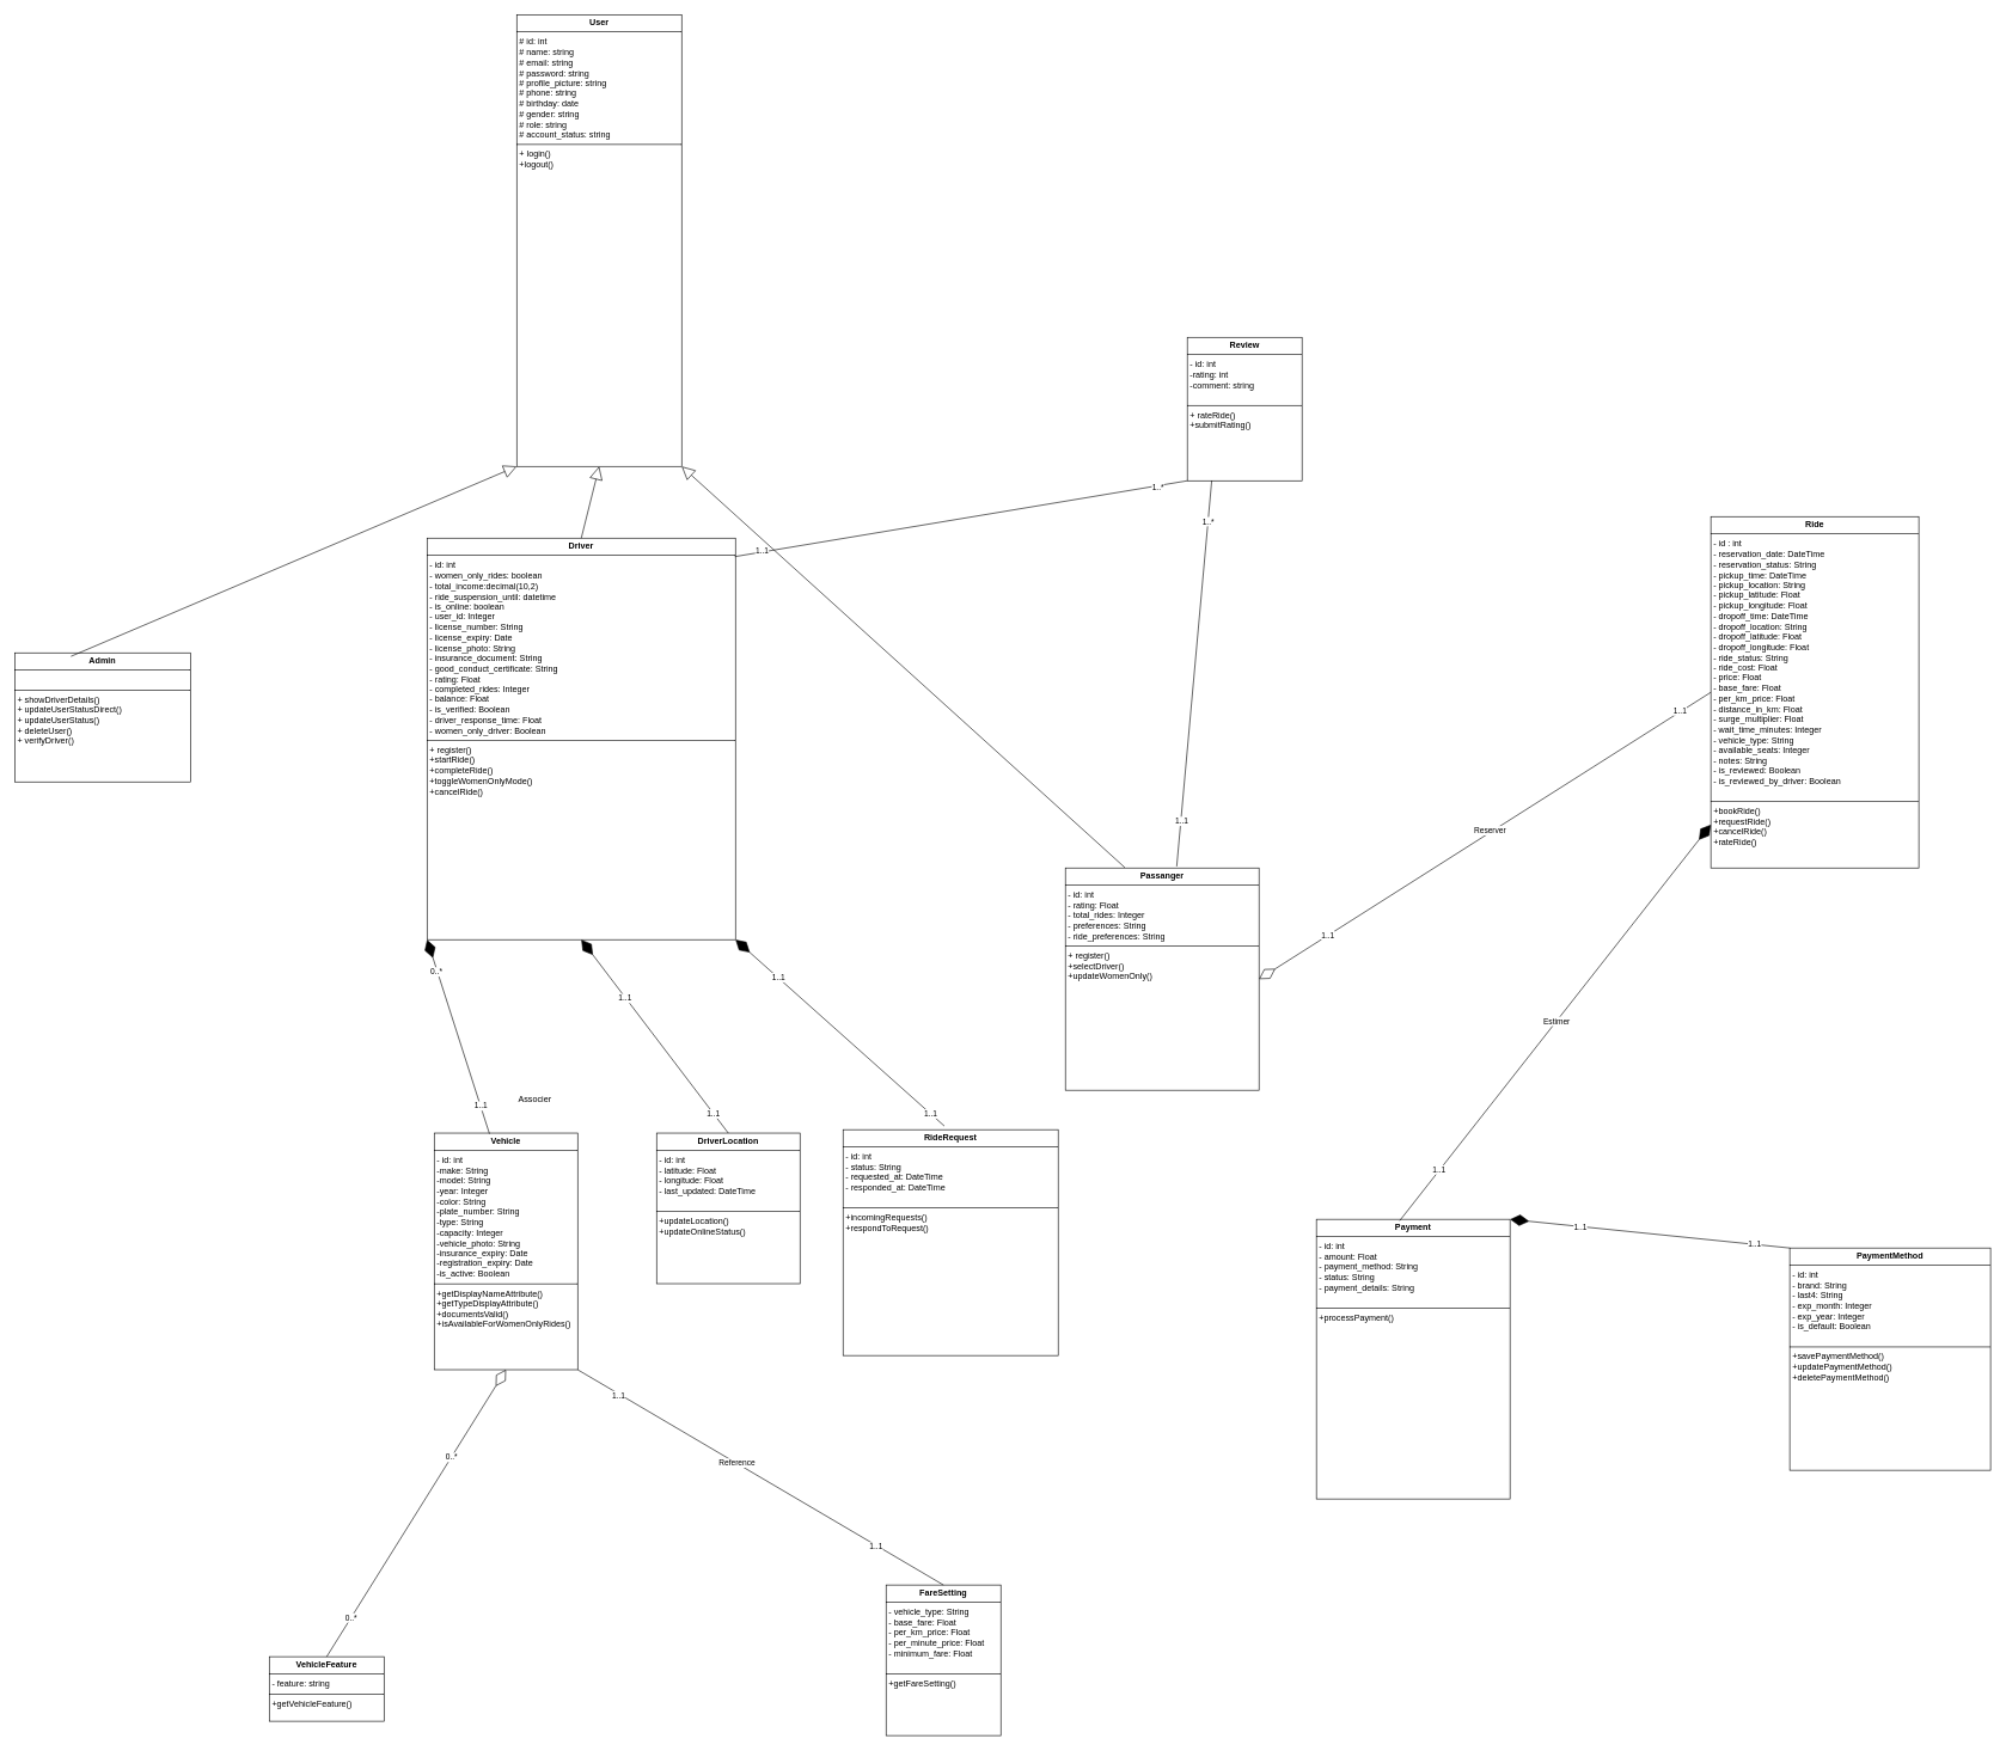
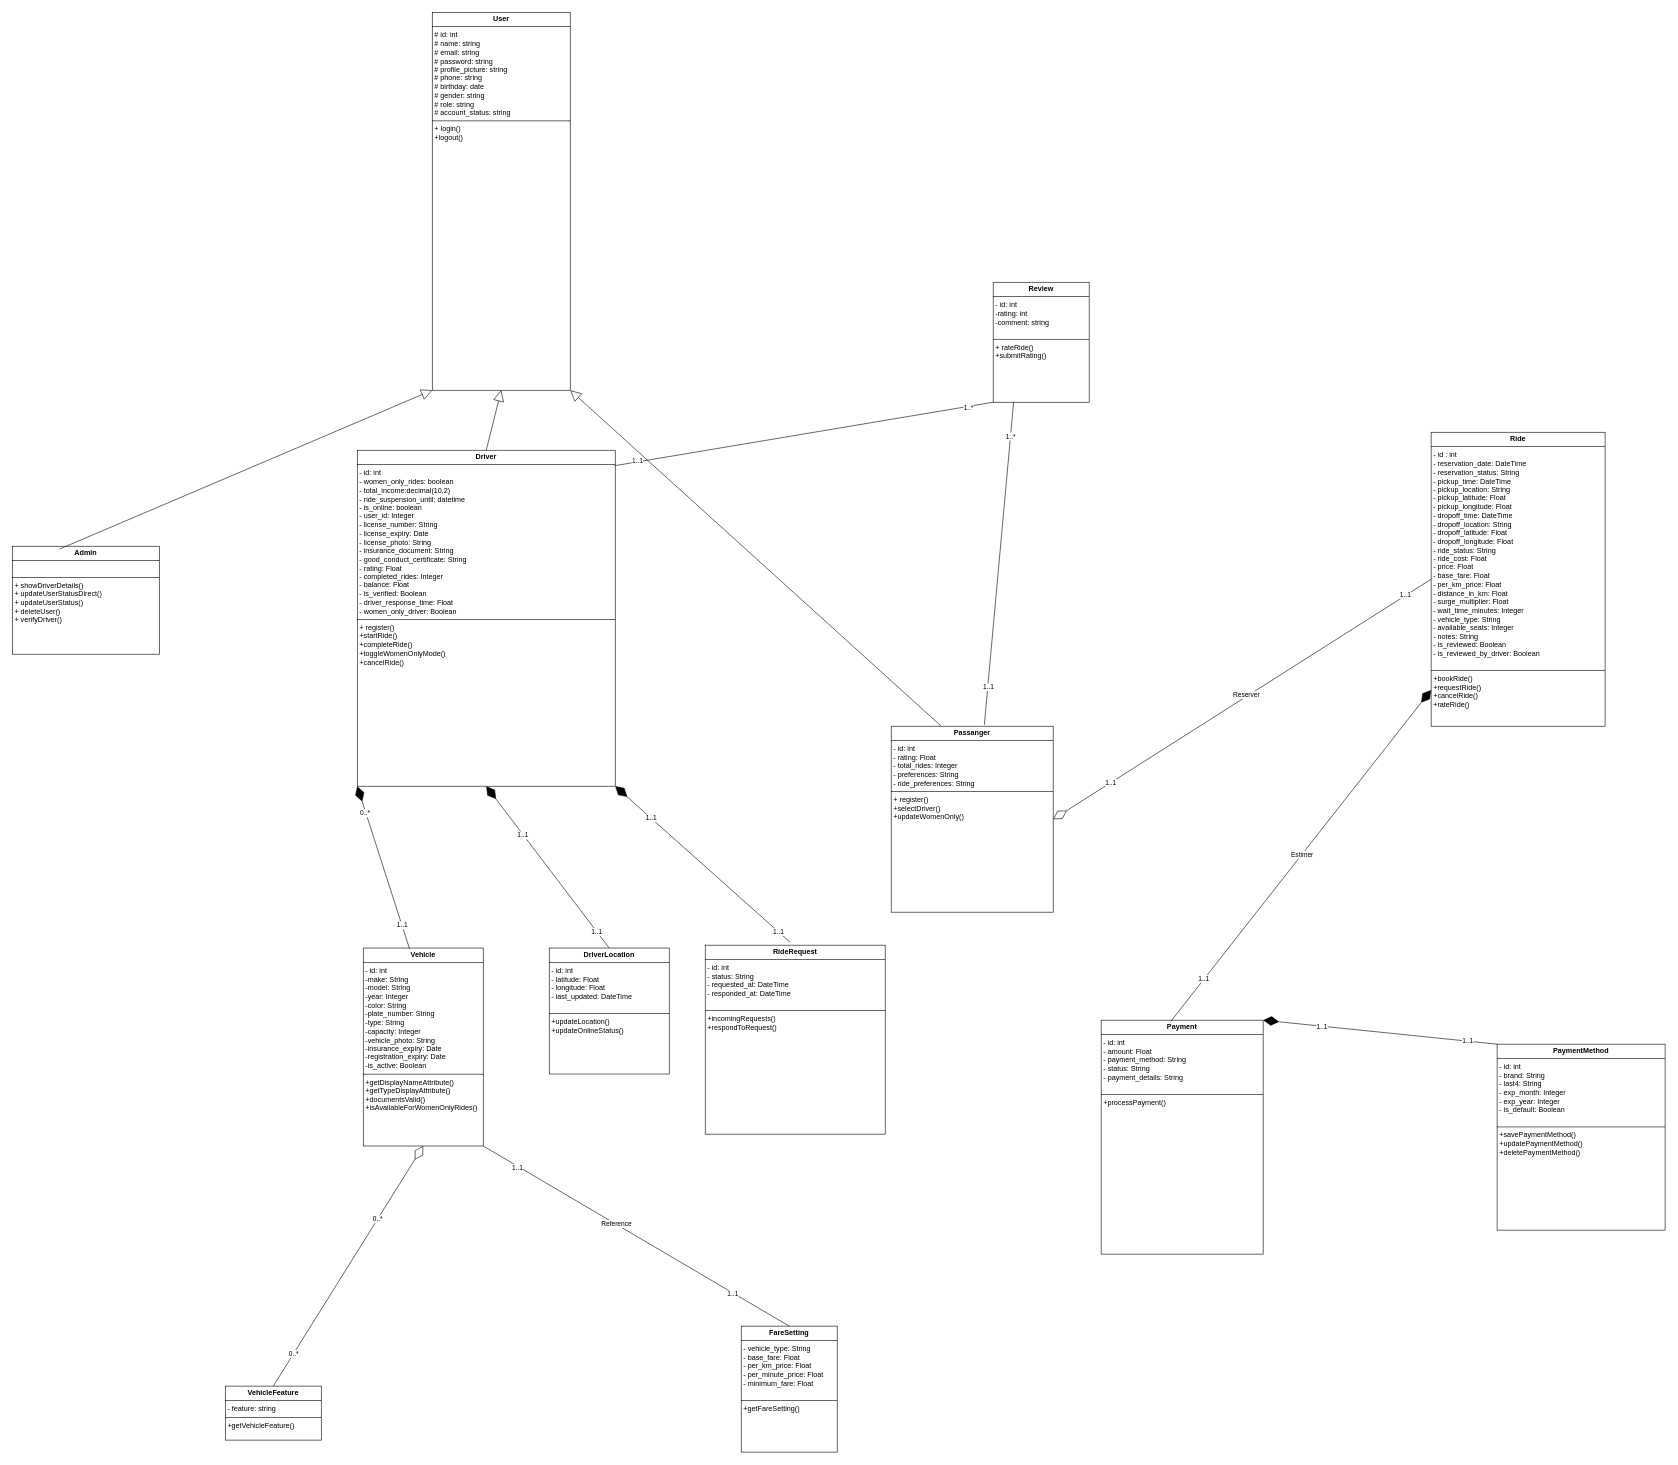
- <mxCell id="24" value="Associer" style="text;html=1;align=center;verticalAlign=middle;resizable=0;points=[];autosize=1;strokeColor=none;fillColor=none;" vertex="1" parent="1"><mxGeometry x="710" y="1518" width="70" height="30" as="geometry" /></mxCell>
